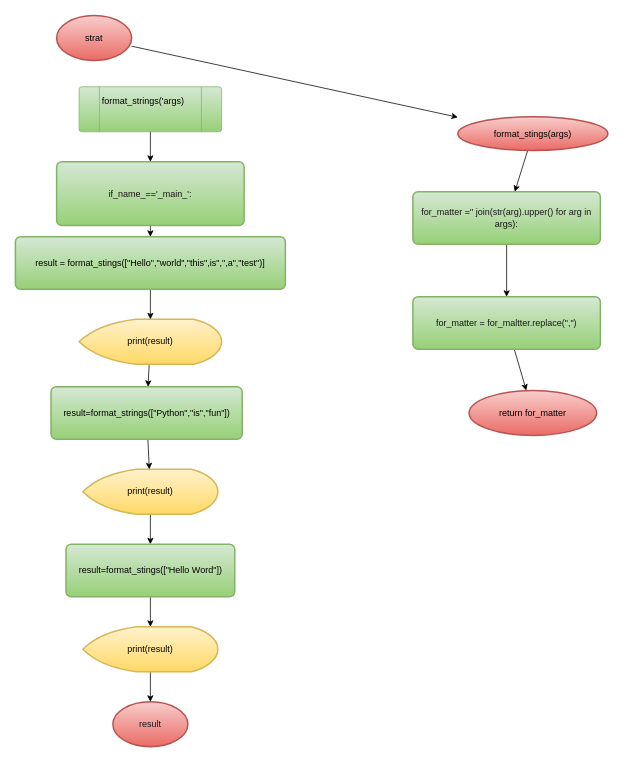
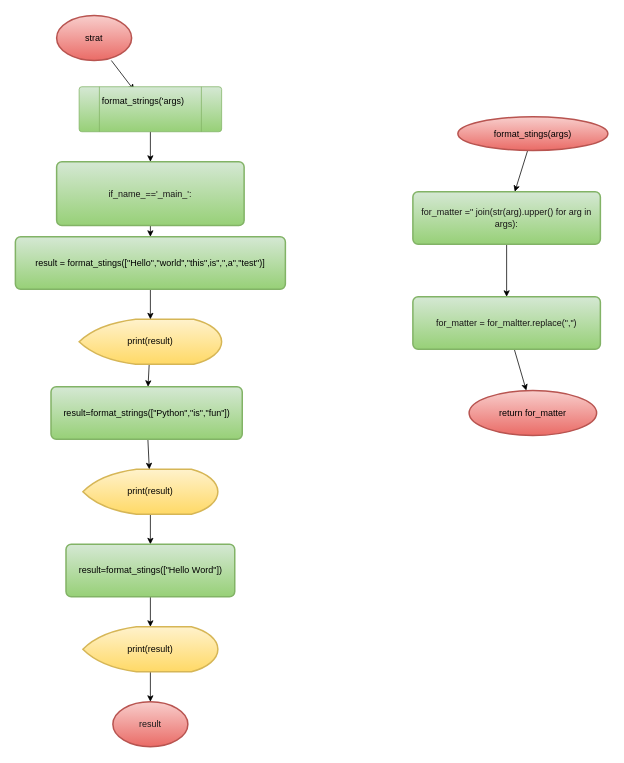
- <mxCell id="2" value="" style="edgeStyle=none;html=1;" parent="1" source="3" target="23" edge="1"><mxGeometry relative="1" as="geometry" /></mxCell>
+ <mxCell id="2" value="" style="edgeStyle=none;html=1;" parent="1" source="3" target="21" edge="1"><mxGeometry relative="1" as="geometry" /></mxCell>
